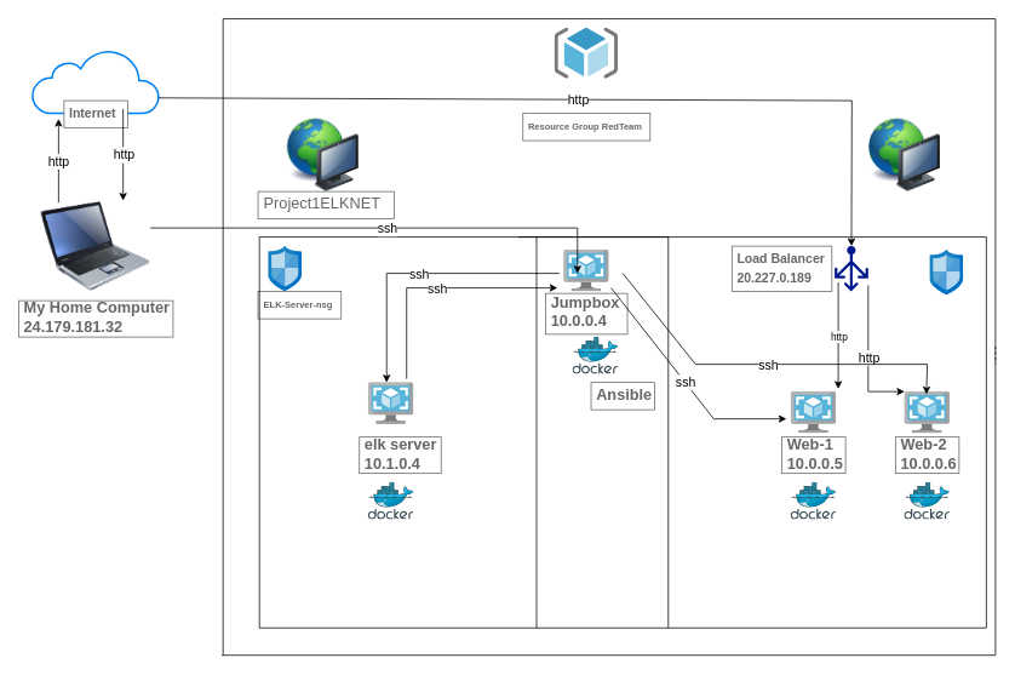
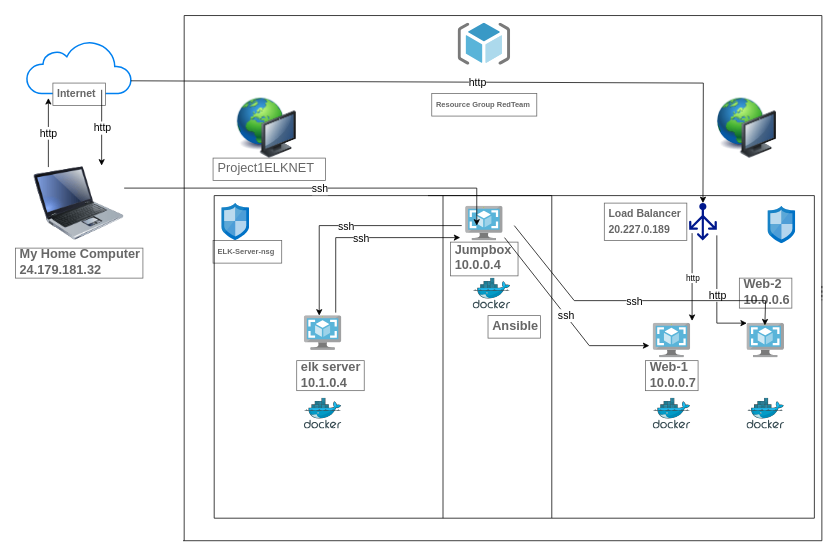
- <mxCell id="13" value="Web-1&lt;br&gt;10.0.0.5" style="strokeWidth=1;shadow=0;dashed=0;align=center;html=1;shape=mxgraph.mockup.text.textBox;fontColor=#666666;align=left;fontSize=17;spacingLeft=4;spacingTop=-3;strokeColor=#666666;mainText=;fontStyle=1" vertex="1" parent="1"><mxGeometry x="860" y="480" width="70" height="40" as="geometry" /></mxCell>
+ <mxCell id="13" value="Web-1&lt;br&gt;10.0.0.7" style="strokeWidth=1;shadow=0;dashed=0;align=center;html=1;shape=mxgraph.mockup.text.textBox;fontColor=#666666;align=left;fontSize=17;spacingLeft=4;spacingTop=-3;strokeColor=#666666;mainText=;fontStyle=1" vertex="1" parent="1"><mxGeometry x="860" y="480" width="70" height="40" as="geometry" /></mxCell>
- <mxCell id="14" value="Web-2&lt;br&gt;10.0.0.6&lt;br&gt;" style="strokeWidth=1;shadow=0;dashed=0;align=center;html=1;shape=mxgraph.mockup.text.textBox;fontColor=#666666;align=left;fontSize=17;spacingLeft=4;spacingTop=-3;strokeColor=#666666;mainText=;fontStyle=1" vertex="1" parent="1"><mxGeometry x="985" y="480" width="70" height="40" as="geometry" /></mxCell>
+ <mxCell id="14" value="Web-2&lt;br&gt;10.0.0.6&lt;br&gt;" style="strokeWidth=1;shadow=0;dashed=0;align=center;html=1;shape=mxgraph.mockup.text.textBox;fontColor=#666666;align=left;fontSize=17;spacingLeft=4;spacingTop=-3;strokeColor=#666666;mainText=;fontStyle=1" vertex="1" parent="1"><mxGeometry x="985" y="370" width="70" height="40" as="geometry" /></mxCell>
